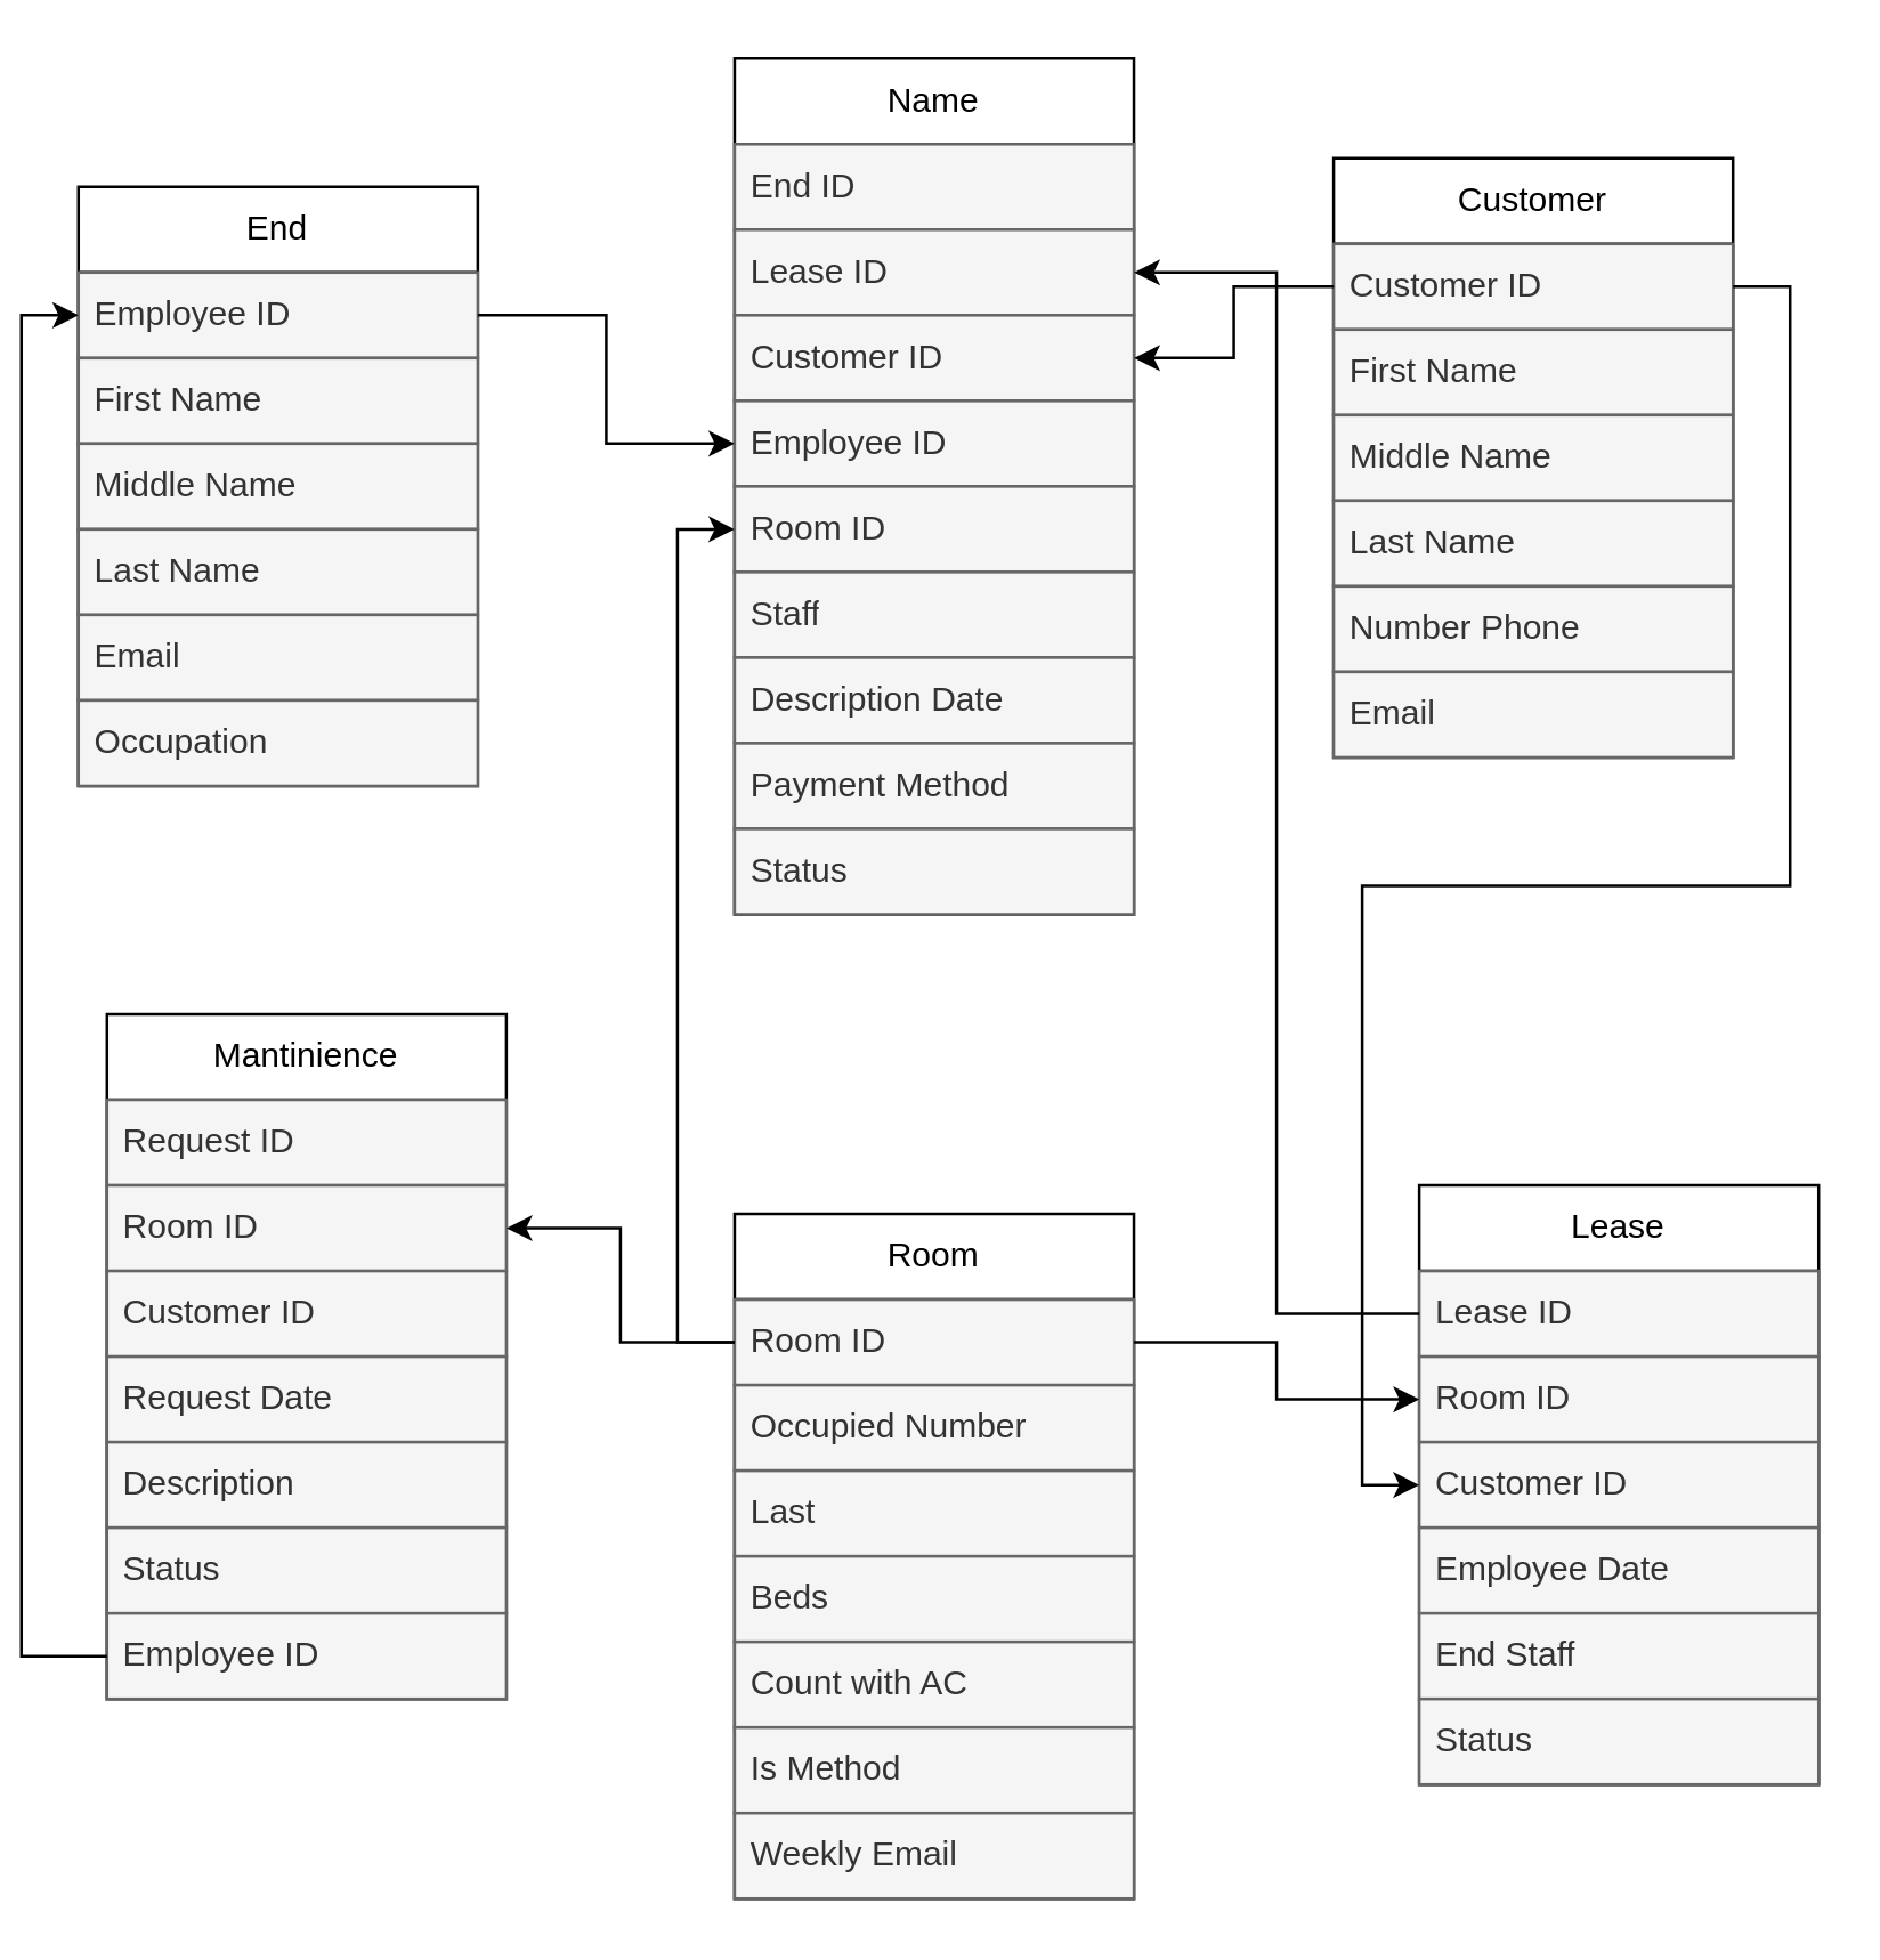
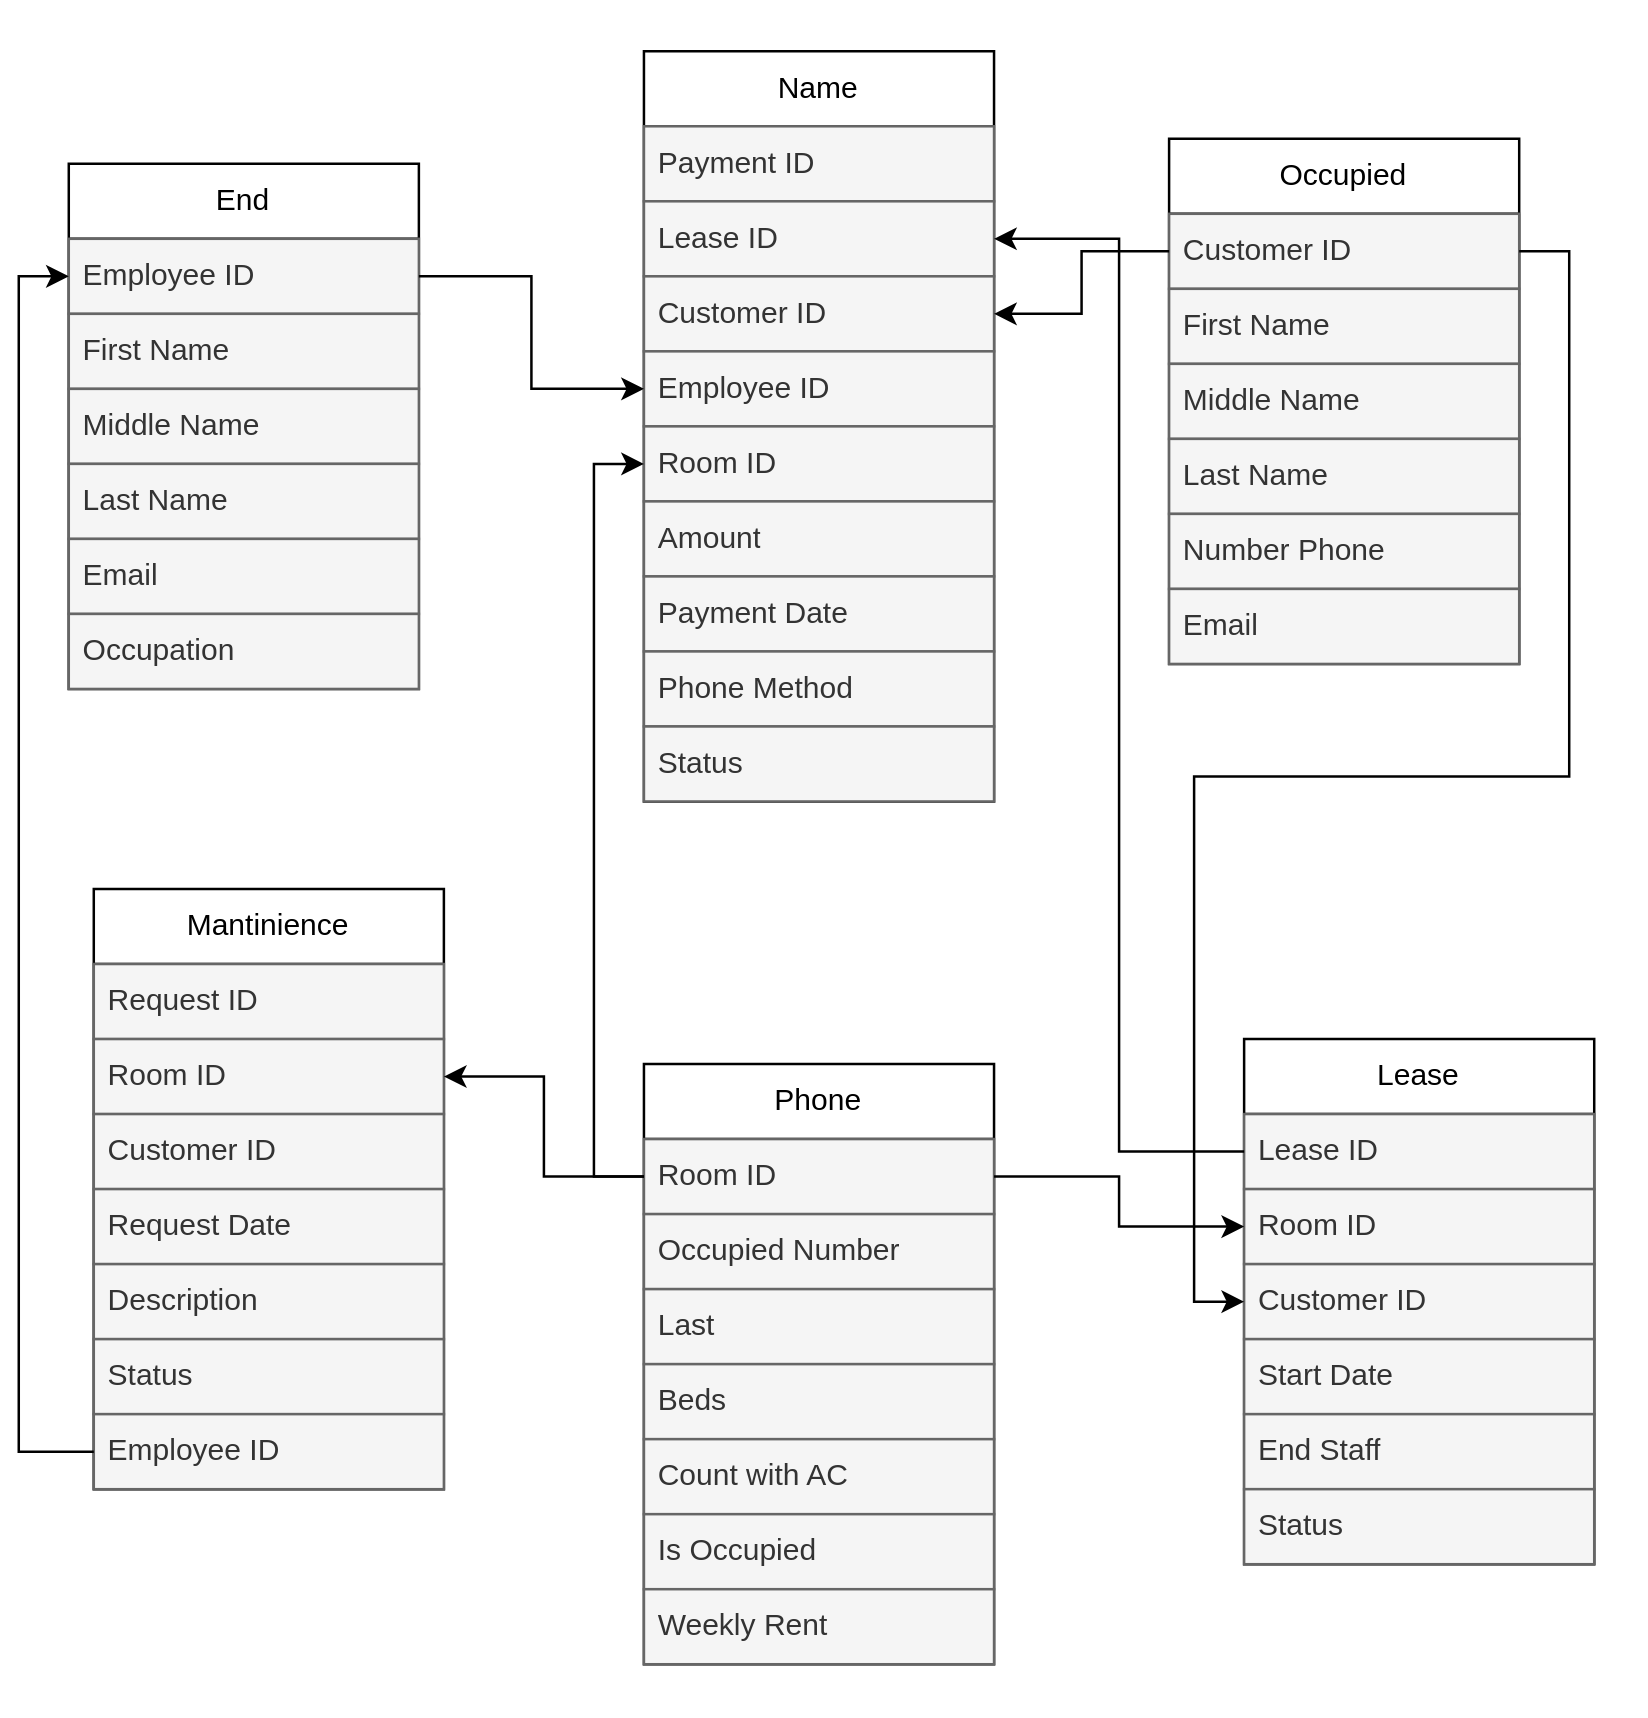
- <mxCell id="10" value="End ID" style="text;strokeColor=#666666;fillColor=#f5f5f5;align=left;verticalAlign=middle;spacingLeft=4;spacingRight=4;overflow=hidden;points=[[0,0.5],[1,0.5]];portConstraint=eastwest;rotatable=0;whiteSpace=wrap;html=1;fontColor=#333333;" vertex="1" parent="9"><mxGeometry y="30" width="140" height="30" as="geometry" /></mxCell>
+ <mxCell id="10" value="Payment ID" style="text;strokeColor=#666666;fillColor=#f5f5f5;align=left;verticalAlign=middle;spacingLeft=4;spacingRight=4;overflow=hidden;points=[[0,0.5],[1,0.5]];portConstraint=eastwest;rotatable=0;whiteSpace=wrap;html=1;fontColor=#333333;" vertex="1" parent="9"><mxGeometry y="30" width="140" height="30" as="geometry" /></mxCell>
- <mxCell id="19" value="Customer" style="swimlane;fontStyle=0;childLayout=stackLayout;horizontal=1;startSize=30;horizontalStack=0;resizeParent=1;resizeParentMax=0;resizeLast=0;collapsible=1;marginBottom=0;whiteSpace=wrap;html=1;" vertex="1" parent="1"><mxGeometry x="460" y="55" width="140" height="210" as="geometry" /></mxCell>
+ <mxCell id="19" value="Occupied" style="swimlane;fontStyle=0;childLayout=stackLayout;horizontal=1;startSize=30;horizontalStack=0;resizeParent=1;resizeParentMax=0;resizeLast=0;collapsible=1;marginBottom=0;whiteSpace=wrap;html=1;" vertex="1" parent="1"><mxGeometry x="460" y="55" width="140" height="210" as="geometry" /></mxCell>
- <mxCell id="15" value="Staff" style="text;strokeColor=#666666;fillColor=#f5f5f5;align=left;verticalAlign=middle;spacingLeft=4;spacingRight=4;overflow=hidden;points=[[0,0.5],[1,0.5]];portConstraint=eastwest;rotatable=0;whiteSpace=wrap;html=1;fontColor=#333333;" vertex="1" parent="9"><mxGeometry y="180" width="140" height="30" as="geometry" /></mxCell>
+ <mxCell id="15" value="Amount" style="text;strokeColor=#666666;fillColor=#f5f5f5;align=left;verticalAlign=middle;spacingLeft=4;spacingRight=4;overflow=hidden;points=[[0,0.5],[1,0.5]];portConstraint=eastwest;rotatable=0;whiteSpace=wrap;html=1;fontColor=#333333;" vertex="1" parent="9"><mxGeometry y="180" width="140" height="30" as="geometry" /></mxCell>
- <mxCell id="16" value="Description Date" style="text;strokeColor=#666666;fillColor=#f5f5f5;align=left;verticalAlign=middle;spacingLeft=4;spacingRight=4;overflow=hidden;points=[[0,0.5],[1,0.5]];portConstraint=eastwest;rotatable=0;whiteSpace=wrap;html=1;fontColor=#333333;" vertex="1" parent="9"><mxGeometry y="210" width="140" height="30" as="geometry" /></mxCell>
+ <mxCell id="16" value="Payment Date" style="text;strokeColor=#666666;fillColor=#f5f5f5;align=left;verticalAlign=middle;spacingLeft=4;spacingRight=4;overflow=hidden;points=[[0,0.5],[1,0.5]];portConstraint=eastwest;rotatable=0;whiteSpace=wrap;html=1;fontColor=#333333;" vertex="1" parent="9"><mxGeometry y="210" width="140" height="30" as="geometry" /></mxCell>
- <mxCell id="17" value="Payment Method" style="text;strokeColor=#666666;fillColor=#f5f5f5;align=left;verticalAlign=middle;spacingLeft=4;spacingRight=4;overflow=hidden;points=[[0,0.5],[1,0.5]];portConstraint=eastwest;rotatable=0;whiteSpace=wrap;html=1;fontColor=#333333;" vertex="1" parent="9"><mxGeometry y="240" width="140" height="30" as="geometry" /></mxCell>
+ <mxCell id="17" value="Phone Method" style="text;strokeColor=#666666;fillColor=#f5f5f5;align=left;verticalAlign=middle;spacingLeft=4;spacingRight=4;overflow=hidden;points=[[0,0.5],[1,0.5]];portConstraint=eastwest;rotatable=0;whiteSpace=wrap;html=1;fontColor=#333333;" vertex="1" parent="9"><mxGeometry y="240" width="140" height="30" as="geometry" /></mxCell>
- <mxCell id="34" value="Room" style="swimlane;fontStyle=0;childLayout=stackLayout;horizontal=1;startSize=30;horizontalStack=0;resizeParent=1;resizeParentMax=0;resizeLast=0;collapsible=1;marginBottom=0;whiteSpace=wrap;html=1;" vertex="1" parent="1"><mxGeometry x="250" y="425" width="140" height="240" as="geometry" /></mxCell>
+ <mxCell id="34" value="Phone" style="swimlane;fontStyle=0;childLayout=stackLayout;horizontal=1;startSize=30;horizontalStack=0;resizeParent=1;resizeParentMax=0;resizeLast=0;collapsible=1;marginBottom=0;whiteSpace=wrap;html=1;" vertex="1" parent="1"><mxGeometry x="250" y="425" width="140" height="240" as="geometry" /></mxCell>
- <mxCell id="46" value="Employee Date" style="text;strokeColor=#666666;fillColor=#f5f5f5;align=left;verticalAlign=middle;spacingLeft=4;spacingRight=4;overflow=hidden;points=[[0,0.5],[1,0.5]];portConstraint=eastwest;rotatable=0;whiteSpace=wrap;html=1;fontColor=#333333;" vertex="1" parent="42"><mxGeometry y="120" width="140" height="30" as="geometry" /></mxCell>
+ <mxCell id="46" value="Start Date" style="text;strokeColor=#666666;fillColor=#f5f5f5;align=left;verticalAlign=middle;spacingLeft=4;spacingRight=4;overflow=hidden;points=[[0,0.5],[1,0.5]];portConstraint=eastwest;rotatable=0;whiteSpace=wrap;html=1;fontColor=#333333;" vertex="1" parent="42"><mxGeometry y="120" width="140" height="30" as="geometry" /></mxCell>
- <mxCell id="40" value="Is Method" style="text;strokeColor=#666666;fillColor=#f5f5f5;align=left;verticalAlign=middle;spacingLeft=4;spacingRight=4;overflow=hidden;points=[[0,0.5],[1,0.5]];portConstraint=eastwest;rotatable=0;whiteSpace=wrap;html=1;fontColor=#333333;" vertex="1" parent="34"><mxGeometry y="180" width="140" height="30" as="geometry" /></mxCell>
+ <mxCell id="40" value="Is Occupied" style="text;strokeColor=#666666;fillColor=#f5f5f5;align=left;verticalAlign=middle;spacingLeft=4;spacingRight=4;overflow=hidden;points=[[0,0.5],[1,0.5]];portConstraint=eastwest;rotatable=0;whiteSpace=wrap;html=1;fontColor=#333333;" vertex="1" parent="34"><mxGeometry y="180" width="140" height="30" as="geometry" /></mxCell>
- <mxCell id="41" value="Weekly Email" style="text;strokeColor=#666666;fillColor=#f5f5f5;align=left;verticalAlign=middle;spacingLeft=4;spacingRight=4;overflow=hidden;points=[[0,0.5],[1,0.5]];portConstraint=eastwest;rotatable=0;whiteSpace=wrap;html=1;fontColor=#333333;" vertex="1" parent="34"><mxGeometry y="210" width="140" height="30" as="geometry" /></mxCell>
+ <mxCell id="41" value="Weekly Rent" style="text;strokeColor=#666666;fillColor=#f5f5f5;align=left;verticalAlign=middle;spacingLeft=4;spacingRight=4;overflow=hidden;points=[[0,0.5],[1,0.5]];portConstraint=eastwest;rotatable=0;whiteSpace=wrap;html=1;fontColor=#333333;" vertex="1" parent="34"><mxGeometry y="210" width="140" height="30" as="geometry" /></mxCell>
